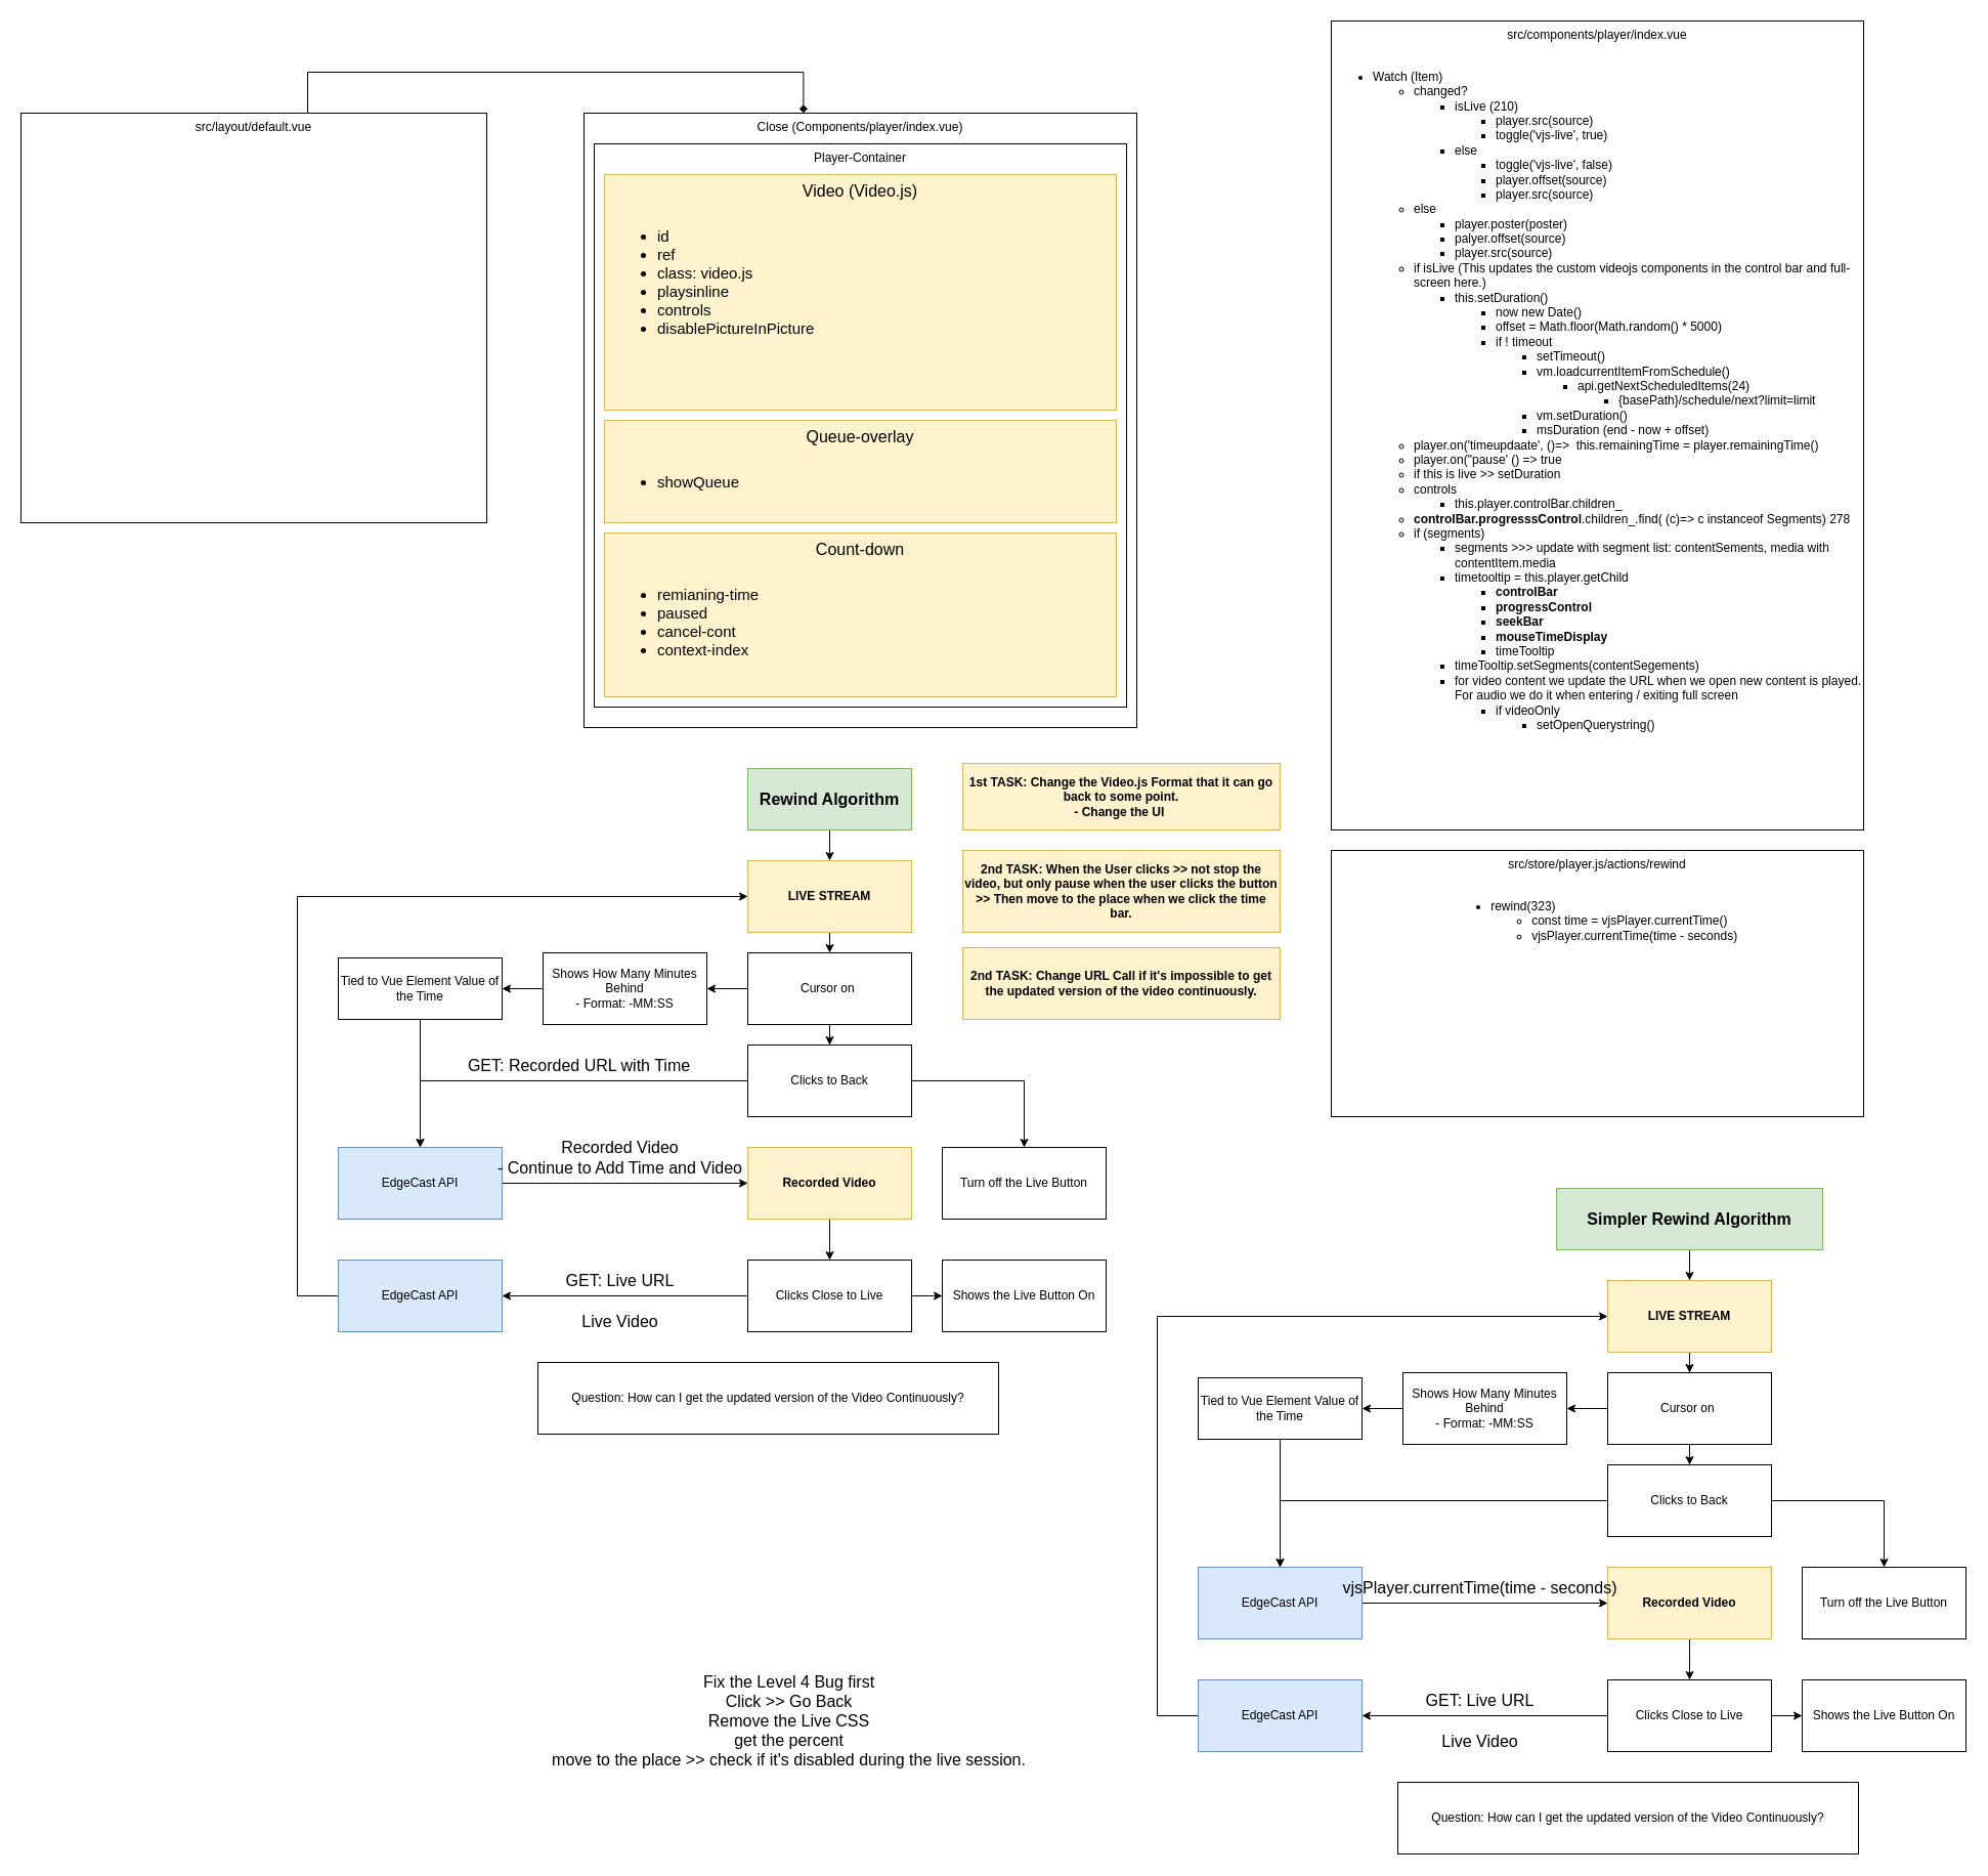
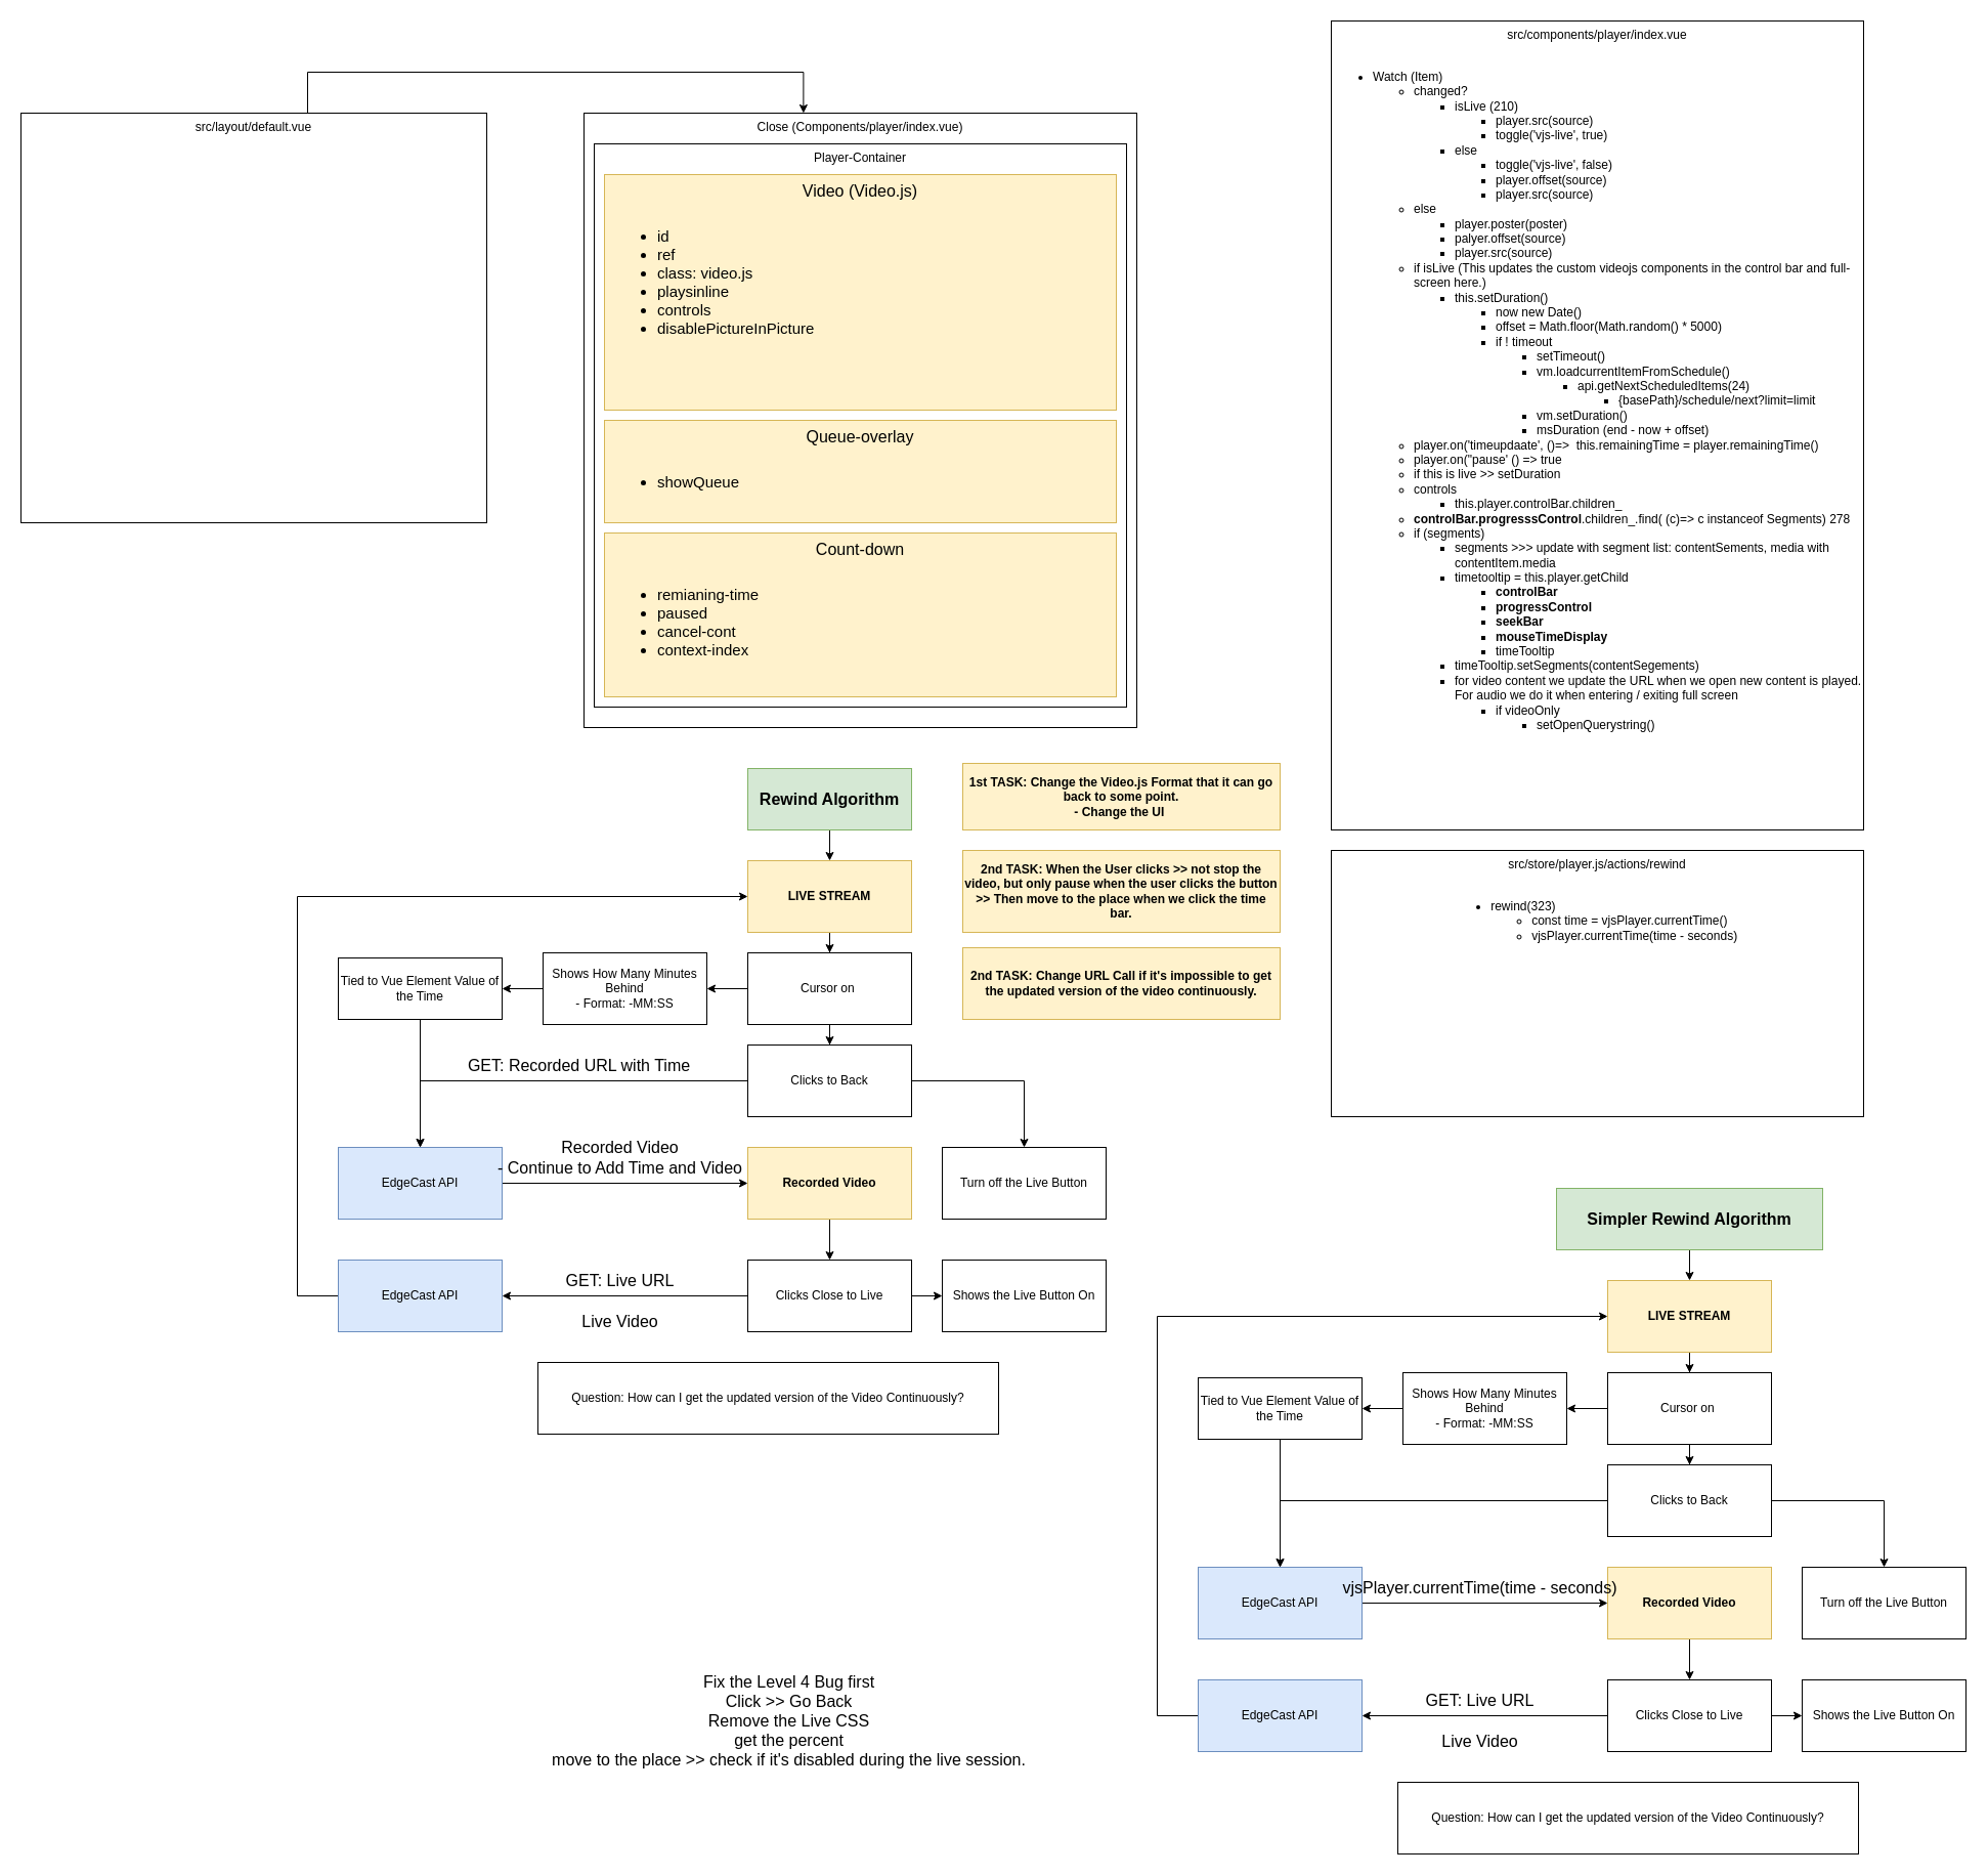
- <mxCell id="11" style="edgeStyle=orthogonalEdgeStyle;rounded=0;orthogonalLoop=1;jettySize=auto;html=1;entryX=0.397;entryY=0;entryDx=0;entryDy=0;entryPerimeter=0;fontSize=16;endArrow=diamond;" parent="1" source="12" target="2" edge="1"><mxGeometry relative="1" as="geometry"><Array as="points"><mxPoint x="300" y="70" /><mxPoint x="784" y="70" /></Array></mxGeometry></mxCell>
+ <mxCell id="11" style="edgeStyle=orthogonalEdgeStyle;rounded=0;orthogonalLoop=1;jettySize=auto;html=1;entryX=0.397;entryY=0;entryDx=0;entryDy=0;entryPerimeter=0;fontSize=16;" parent="1" source="12" target="2" edge="1"><mxGeometry relative="1" as="geometry"><Array as="points"><mxPoint x="300" y="70" /><mxPoint x="784" y="70" /></Array></mxGeometry></mxCell>
